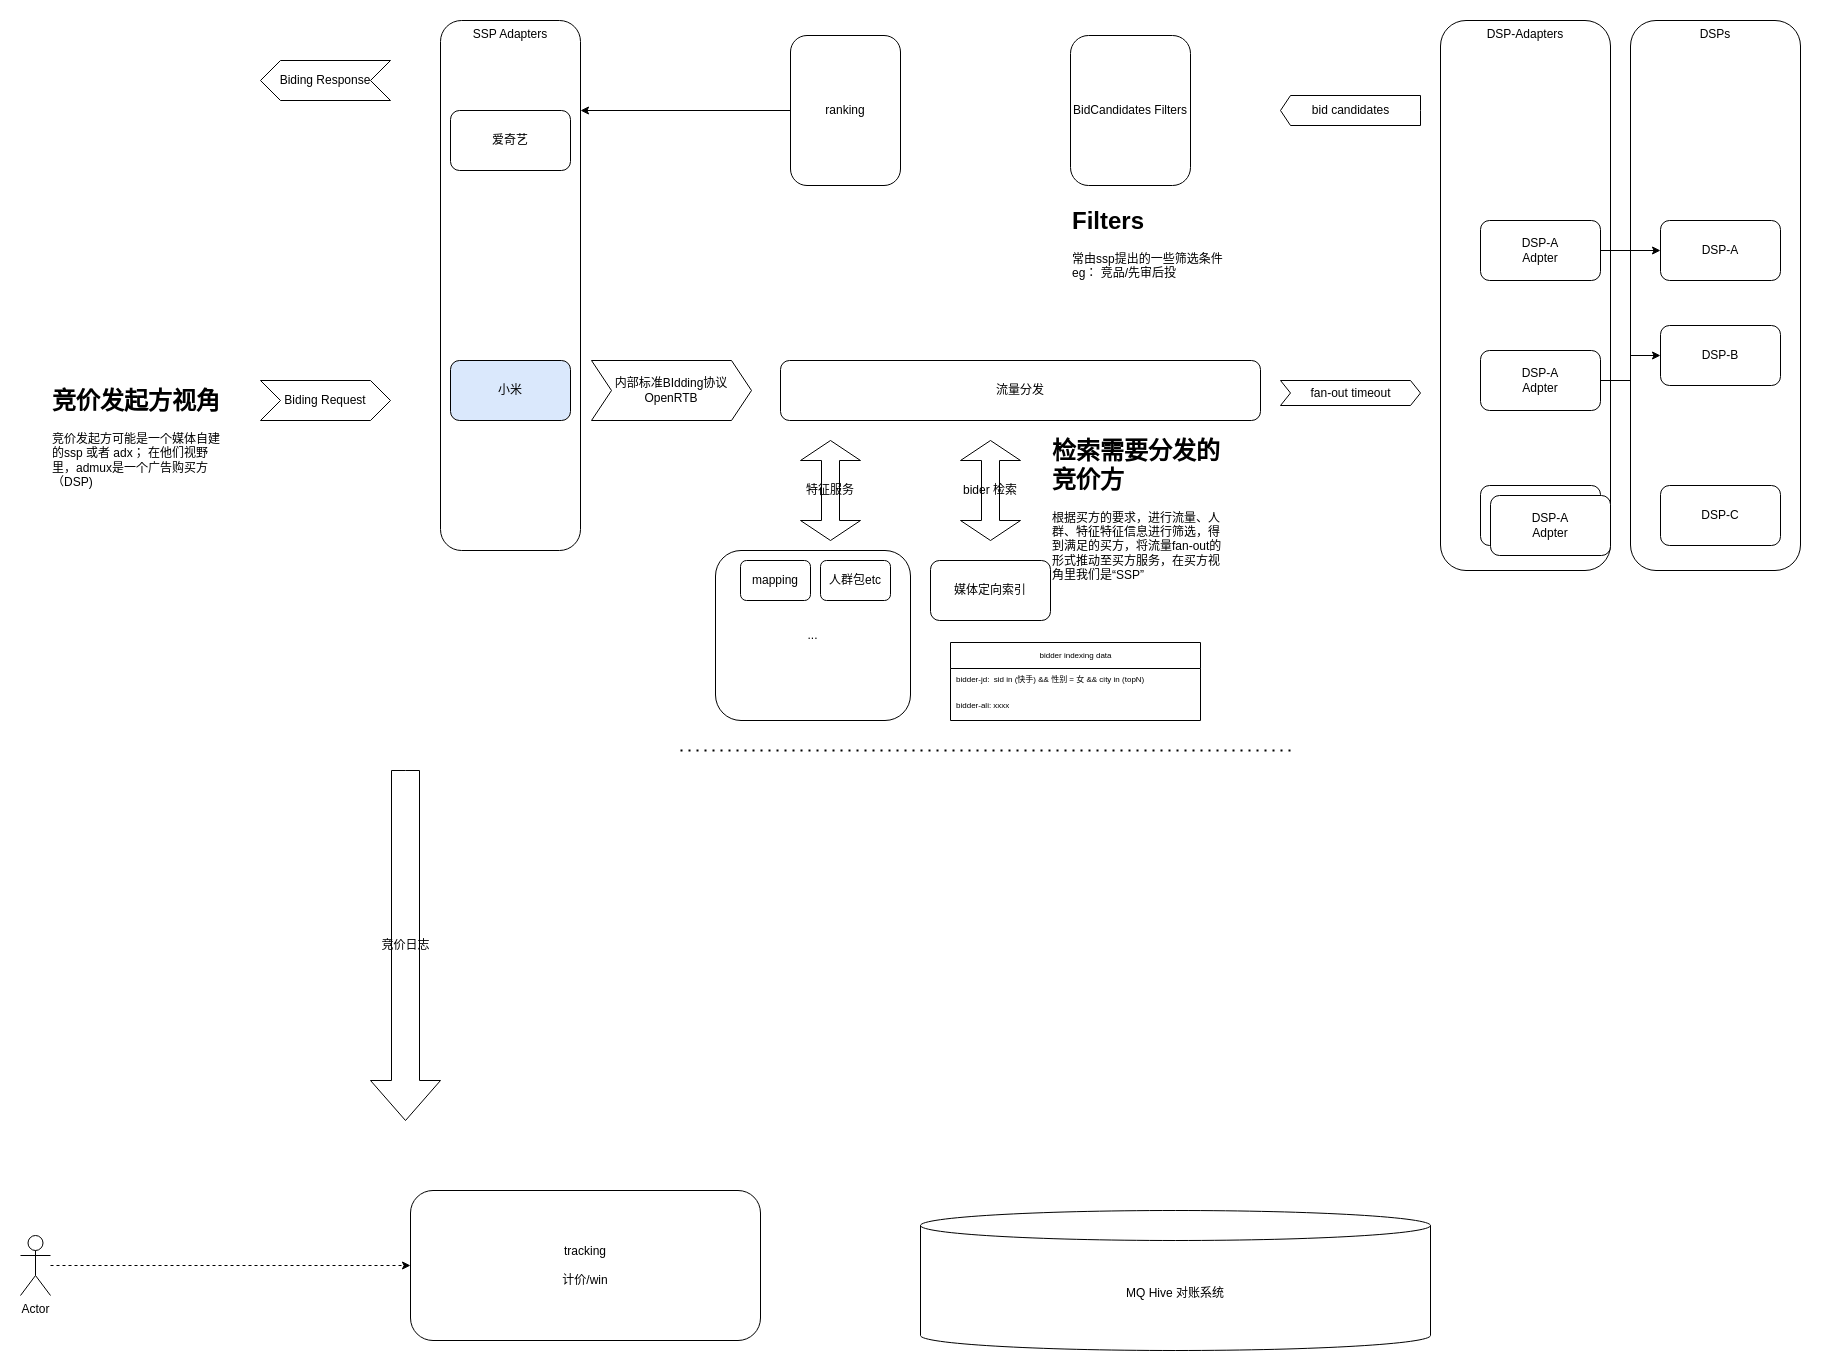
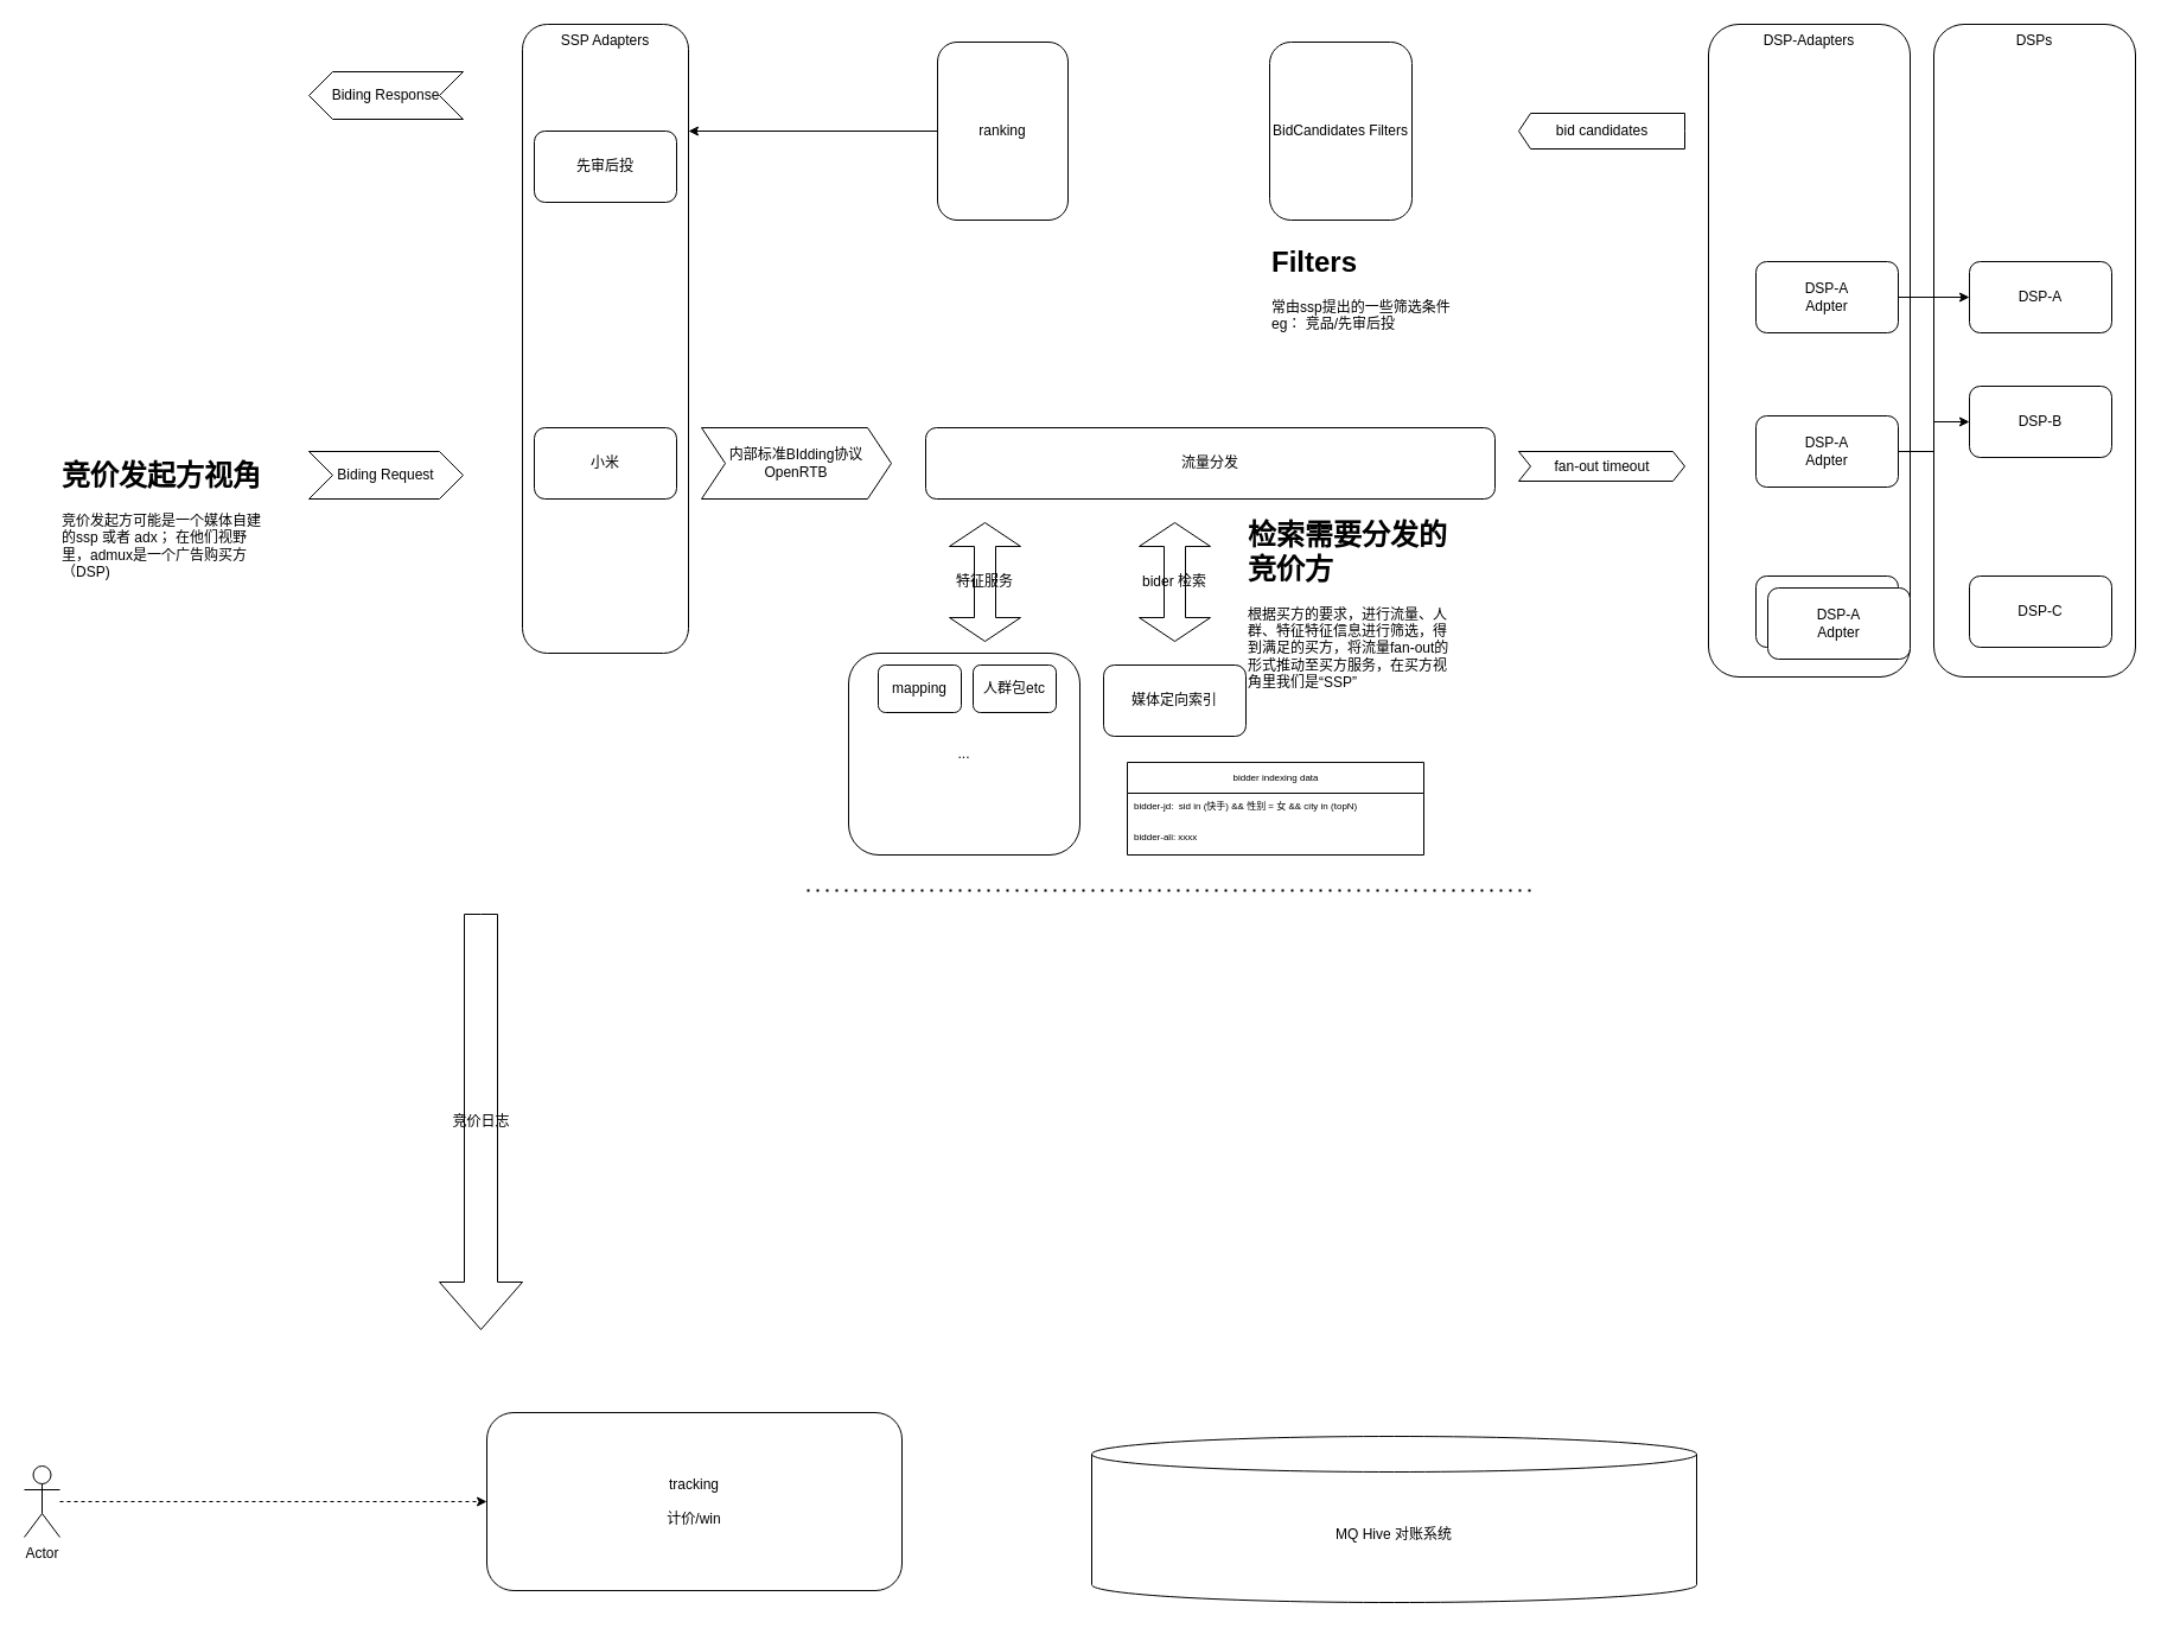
- <mxCell id="6" value="爱奇艺" style="rounded=1;whiteSpace=wrap;html=1;" parent="1" vertex="1"><mxGeometry x="450" y="110" width="120" height="60" as="geometry" /></mxCell>
+ <mxCell id="6" value="先审后投" style="rounded=1;whiteSpace=wrap;html=1;" parent="1" vertex="1"><mxGeometry x="450" y="110" width="120" height="60" as="geometry" /></mxCell>
- <mxCell id="7" value="小米" style="rounded=1;whiteSpace=wrap;html=1;fillColor=#dae8fc;" parent="1" vertex="1"><mxGeometry x="450" y="360" width="120" height="60" as="geometry" /></mxCell>
+ <mxCell id="7" value="小米" style="rounded=1;whiteSpace=wrap;html=1;" parent="1" vertex="1"><mxGeometry x="450" y="360" width="120" height="60" as="geometry" /></mxCell>
